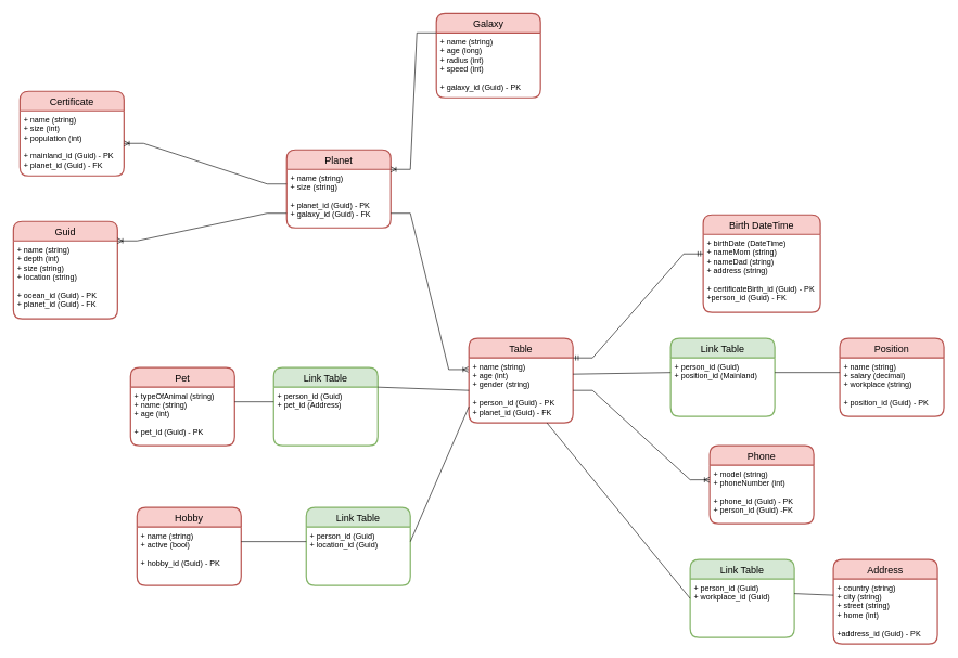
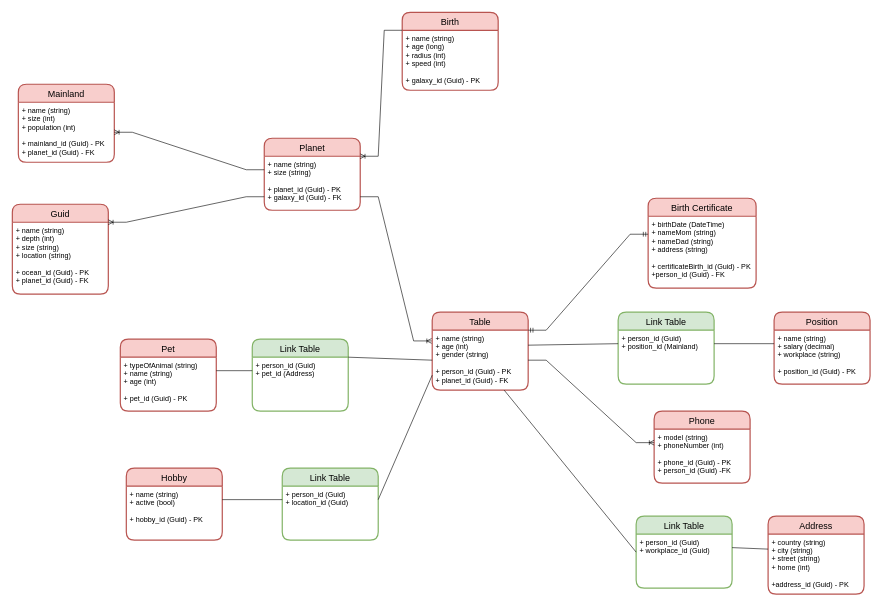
- <mxCell id="4" value="Galaxy" style="swimlane;childLayout=stackLayout;horizontal=1;startSize=30;horizontalStack=0;rounded=1;fontSize=15;fontStyle=0;strokeWidth=2;resizeParent=0;resizeLast=1;shadow=0;dashed=0;align=center;fillColor=#f8cecc;strokeColor=#b85450;" vertex="1" parent="1"><mxGeometry x="670" y="20" width="160" height="130" as="geometry" /></mxCell>
+ <mxCell id="4" value="Birth" style="swimlane;childLayout=stackLayout;horizontal=1;startSize=30;horizontalStack=0;rounded=1;fontSize=15;fontStyle=0;strokeWidth=2;resizeParent=0;resizeLast=1;shadow=0;dashed=0;align=center;fillColor=#f8cecc;strokeColor=#b85450;" vertex="1" parent="1"><mxGeometry x="670" y="20" width="160" height="130" as="geometry" /></mxCell>
- <mxCell id="27" value="Certificate" style="swimlane;childLayout=stackLayout;horizontal=1;startSize=30;horizontalStack=0;rounded=1;fontSize=15;fontStyle=0;strokeWidth=2;resizeParent=0;resizeLast=1;shadow=0;dashed=0;align=center;fillColor=#f8cecc;strokeColor=#b85450;" vertex="1" parent="1"><mxGeometry x="30" y="140" width="160" height="130" as="geometry" /></mxCell>
+ <mxCell id="27" value="Mainland" style="swimlane;childLayout=stackLayout;horizontal=1;startSize=30;horizontalStack=0;rounded=1;fontSize=15;fontStyle=0;strokeWidth=2;resizeParent=0;resizeLast=1;shadow=0;dashed=0;align=center;fillColor=#f8cecc;strokeColor=#b85450;" vertex="1" parent="1"><mxGeometry x="30" y="140" width="160" height="130" as="geometry" /></mxCell>
- <mxCell id="10" value="Birth DateTime" style="swimlane;childLayout=stackLayout;horizontal=1;startSize=30;horizontalStack=0;rounded=1;fontSize=15;fontStyle=0;strokeWidth=2;resizeParent=0;resizeLast=1;shadow=0;dashed=0;align=center;fillColor=#f8cecc;strokeColor=#b85450;" vertex="1" parent="1"><mxGeometry x="1080" y="330" width="180" height="150" as="geometry" /></mxCell>
+ <mxCell id="10" value="Birth Certificate" style="swimlane;childLayout=stackLayout;horizontal=1;startSize=30;horizontalStack=0;rounded=1;fontSize=15;fontStyle=0;strokeWidth=2;resizeParent=0;resizeLast=1;shadow=0;dashed=0;align=center;fillColor=#f8cecc;strokeColor=#b85450;" vertex="1" parent="1"><mxGeometry x="1080" y="330" width="180" height="150" as="geometry" /></mxCell>
